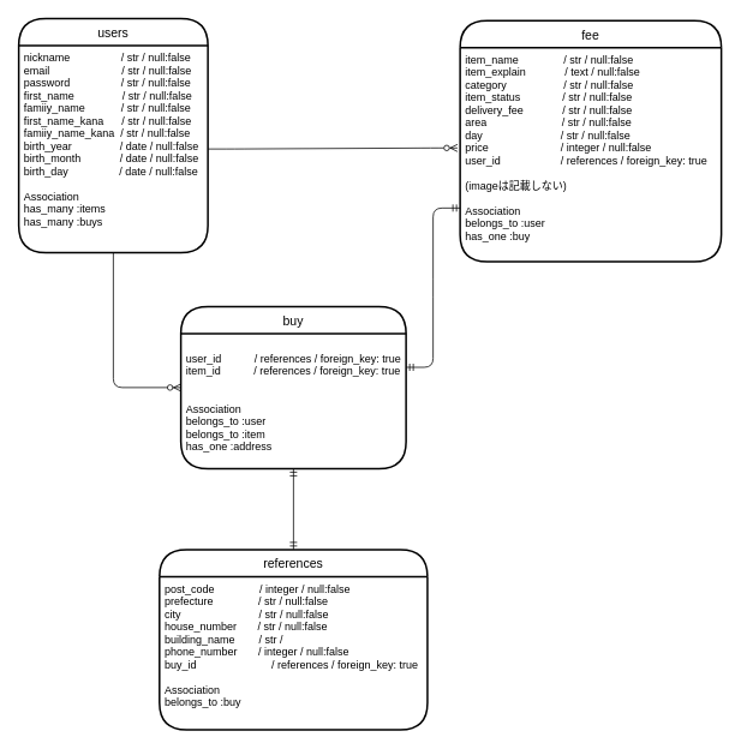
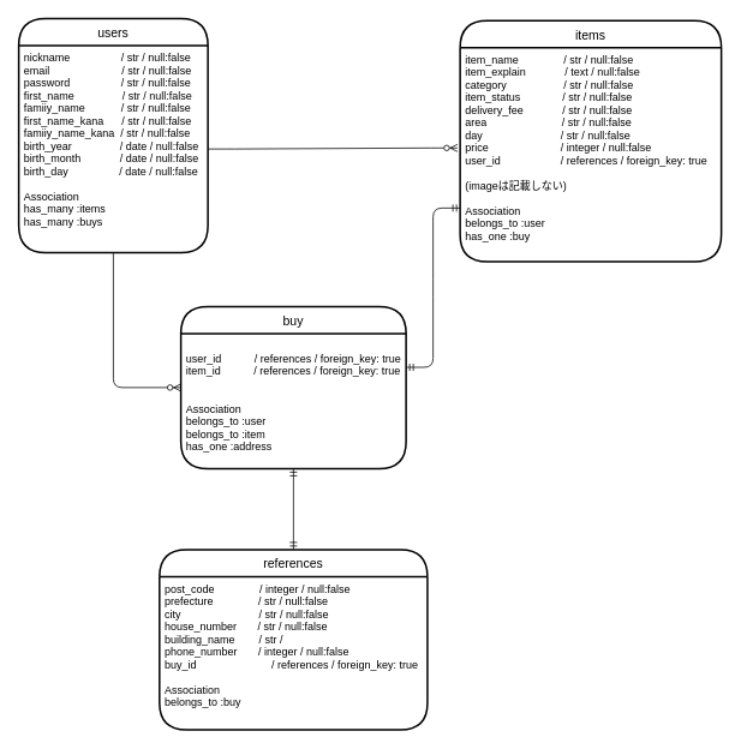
- <mxCell id="8" value="fee" style="swimlane;childLayout=stackLayout;horizontal=1;startSize=30;horizontalStack=0;rounded=1;fontSize=14;fontStyle=0;strokeWidth=2;resizeParent=0;resizeLast=1;shadow=0;dashed=0;align=center;arcSize=50;" parent="1" vertex="1"><mxGeometry x="510" y="22.5" width="290" height="267.5" as="geometry" /></mxCell>
+ <mxCell id="8" value="items" style="swimlane;childLayout=stackLayout;horizontal=1;startSize=30;horizontalStack=0;rounded=1;fontSize=14;fontStyle=0;strokeWidth=2;resizeParent=0;resizeLast=1;shadow=0;dashed=0;align=center;arcSize=50;" parent="1" vertex="1"><mxGeometry x="510" y="22.5" width="290" height="267.5" as="geometry" /></mxCell>
